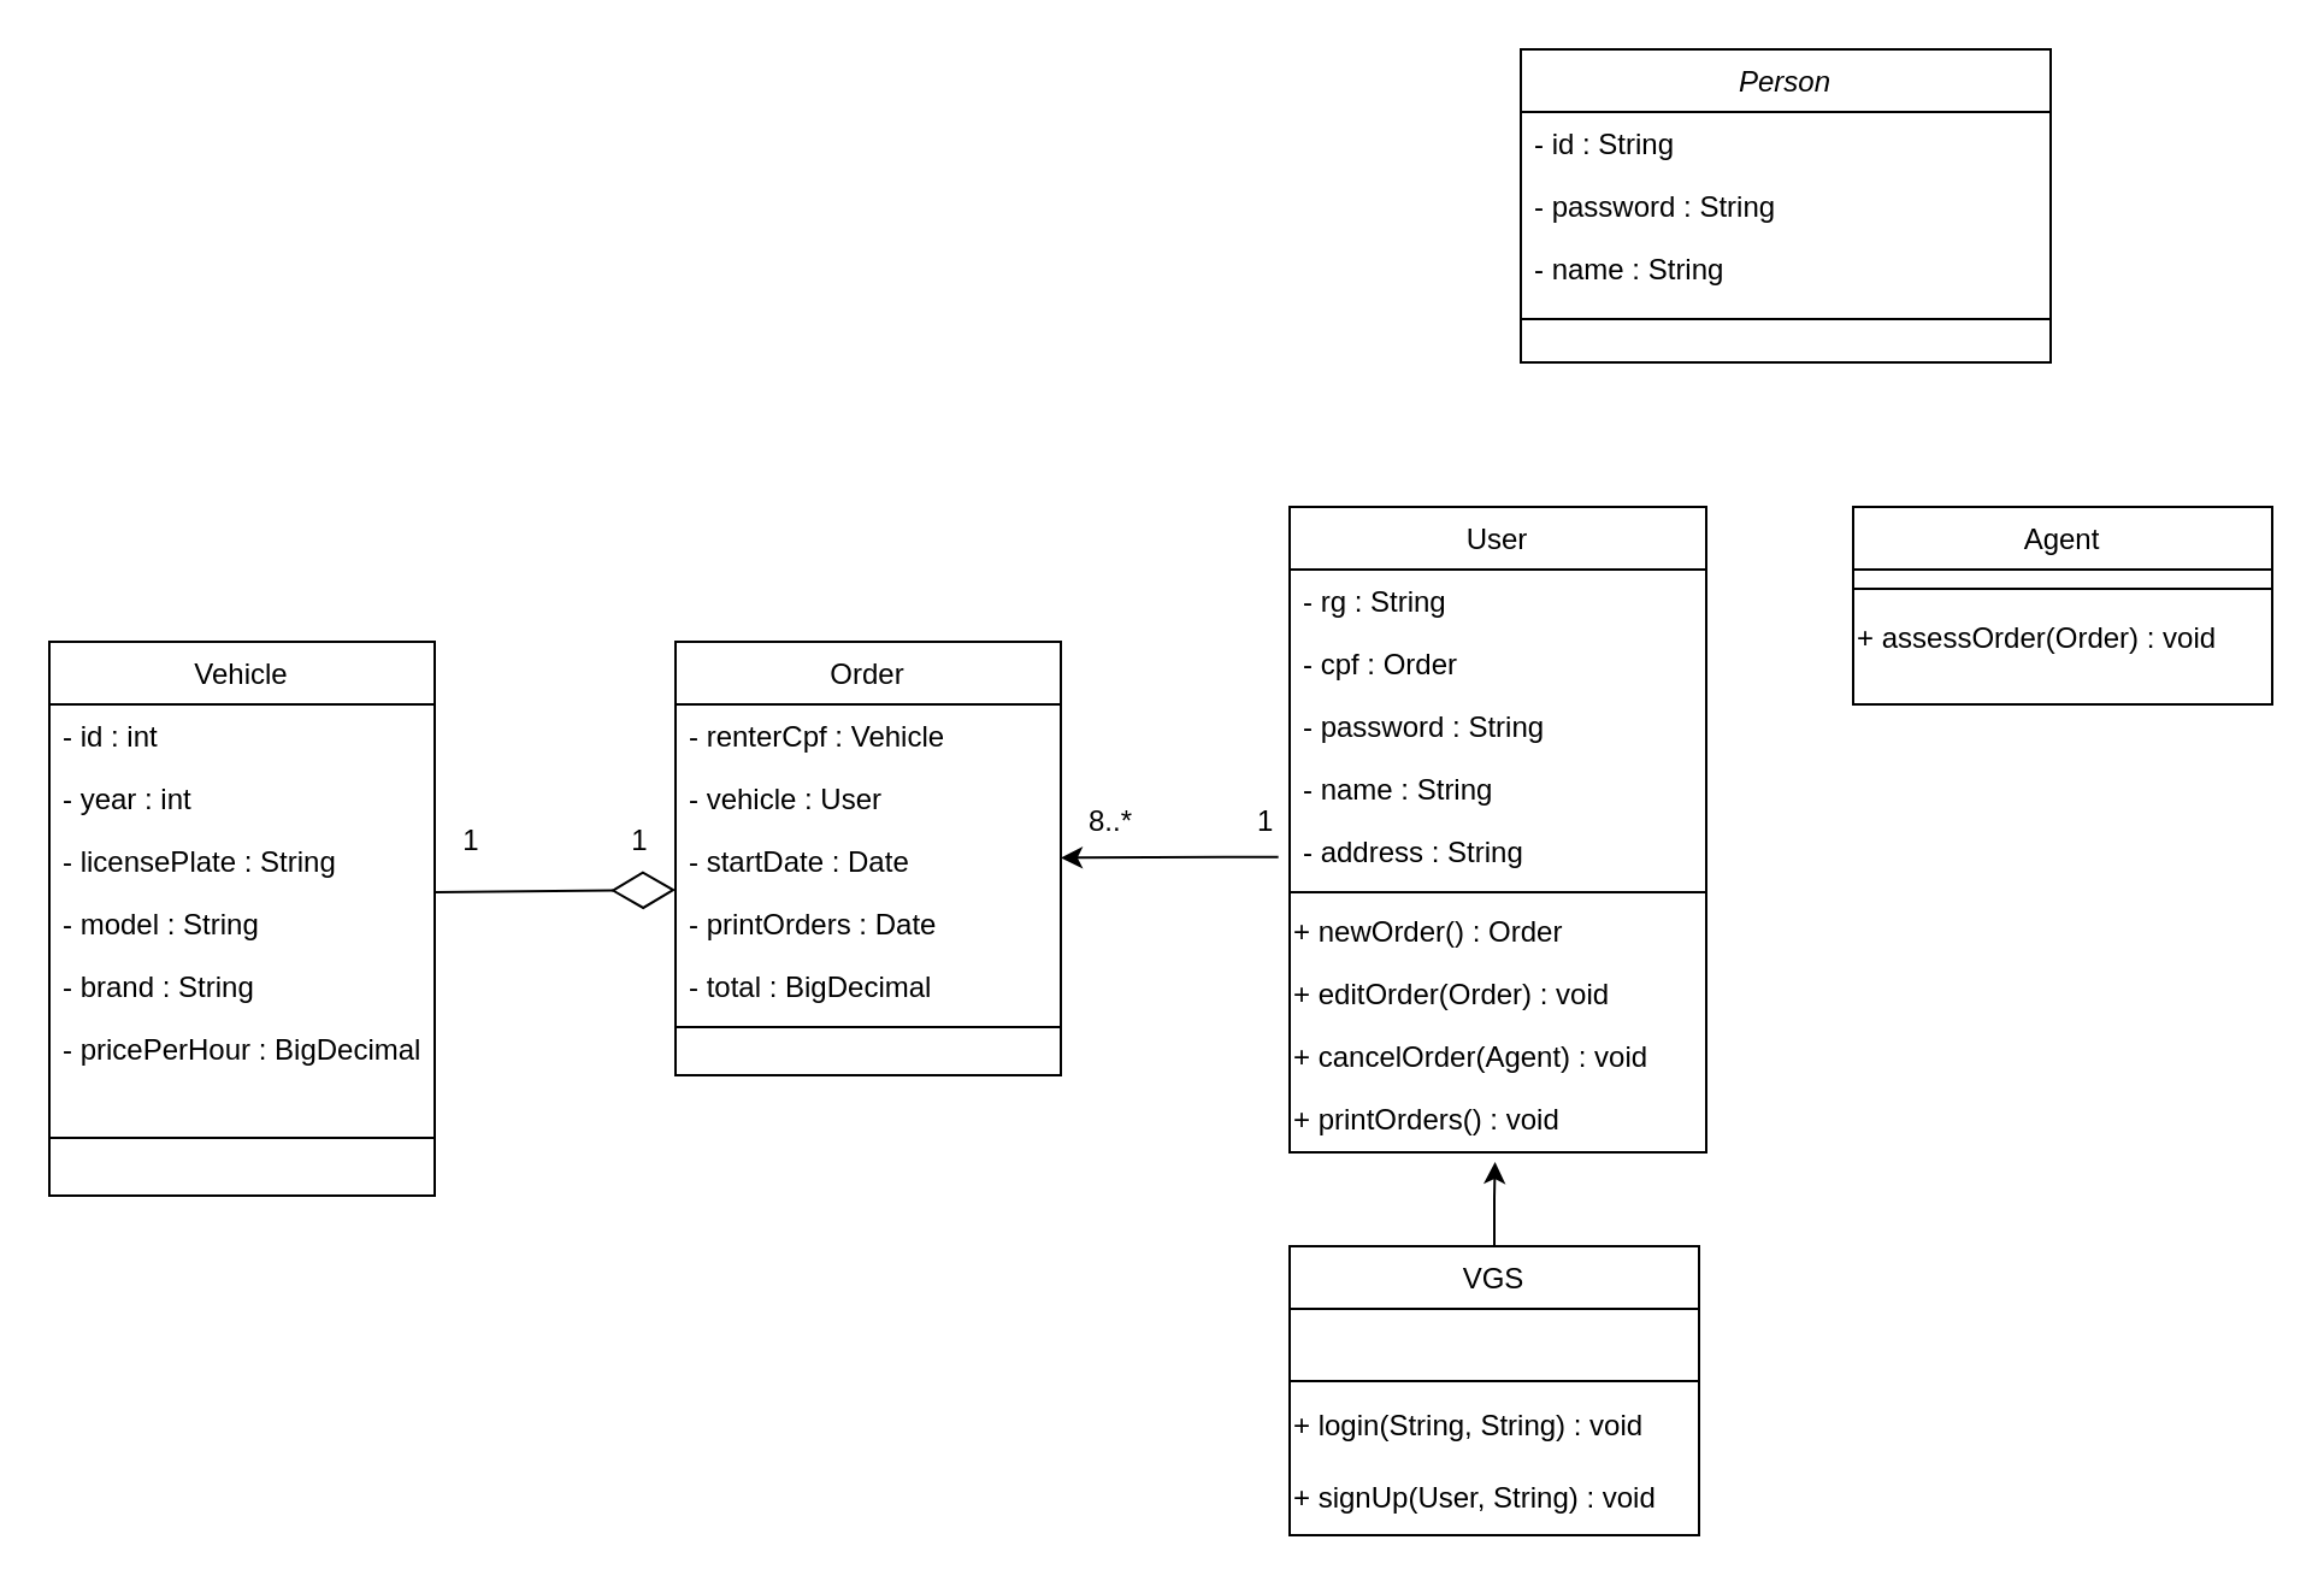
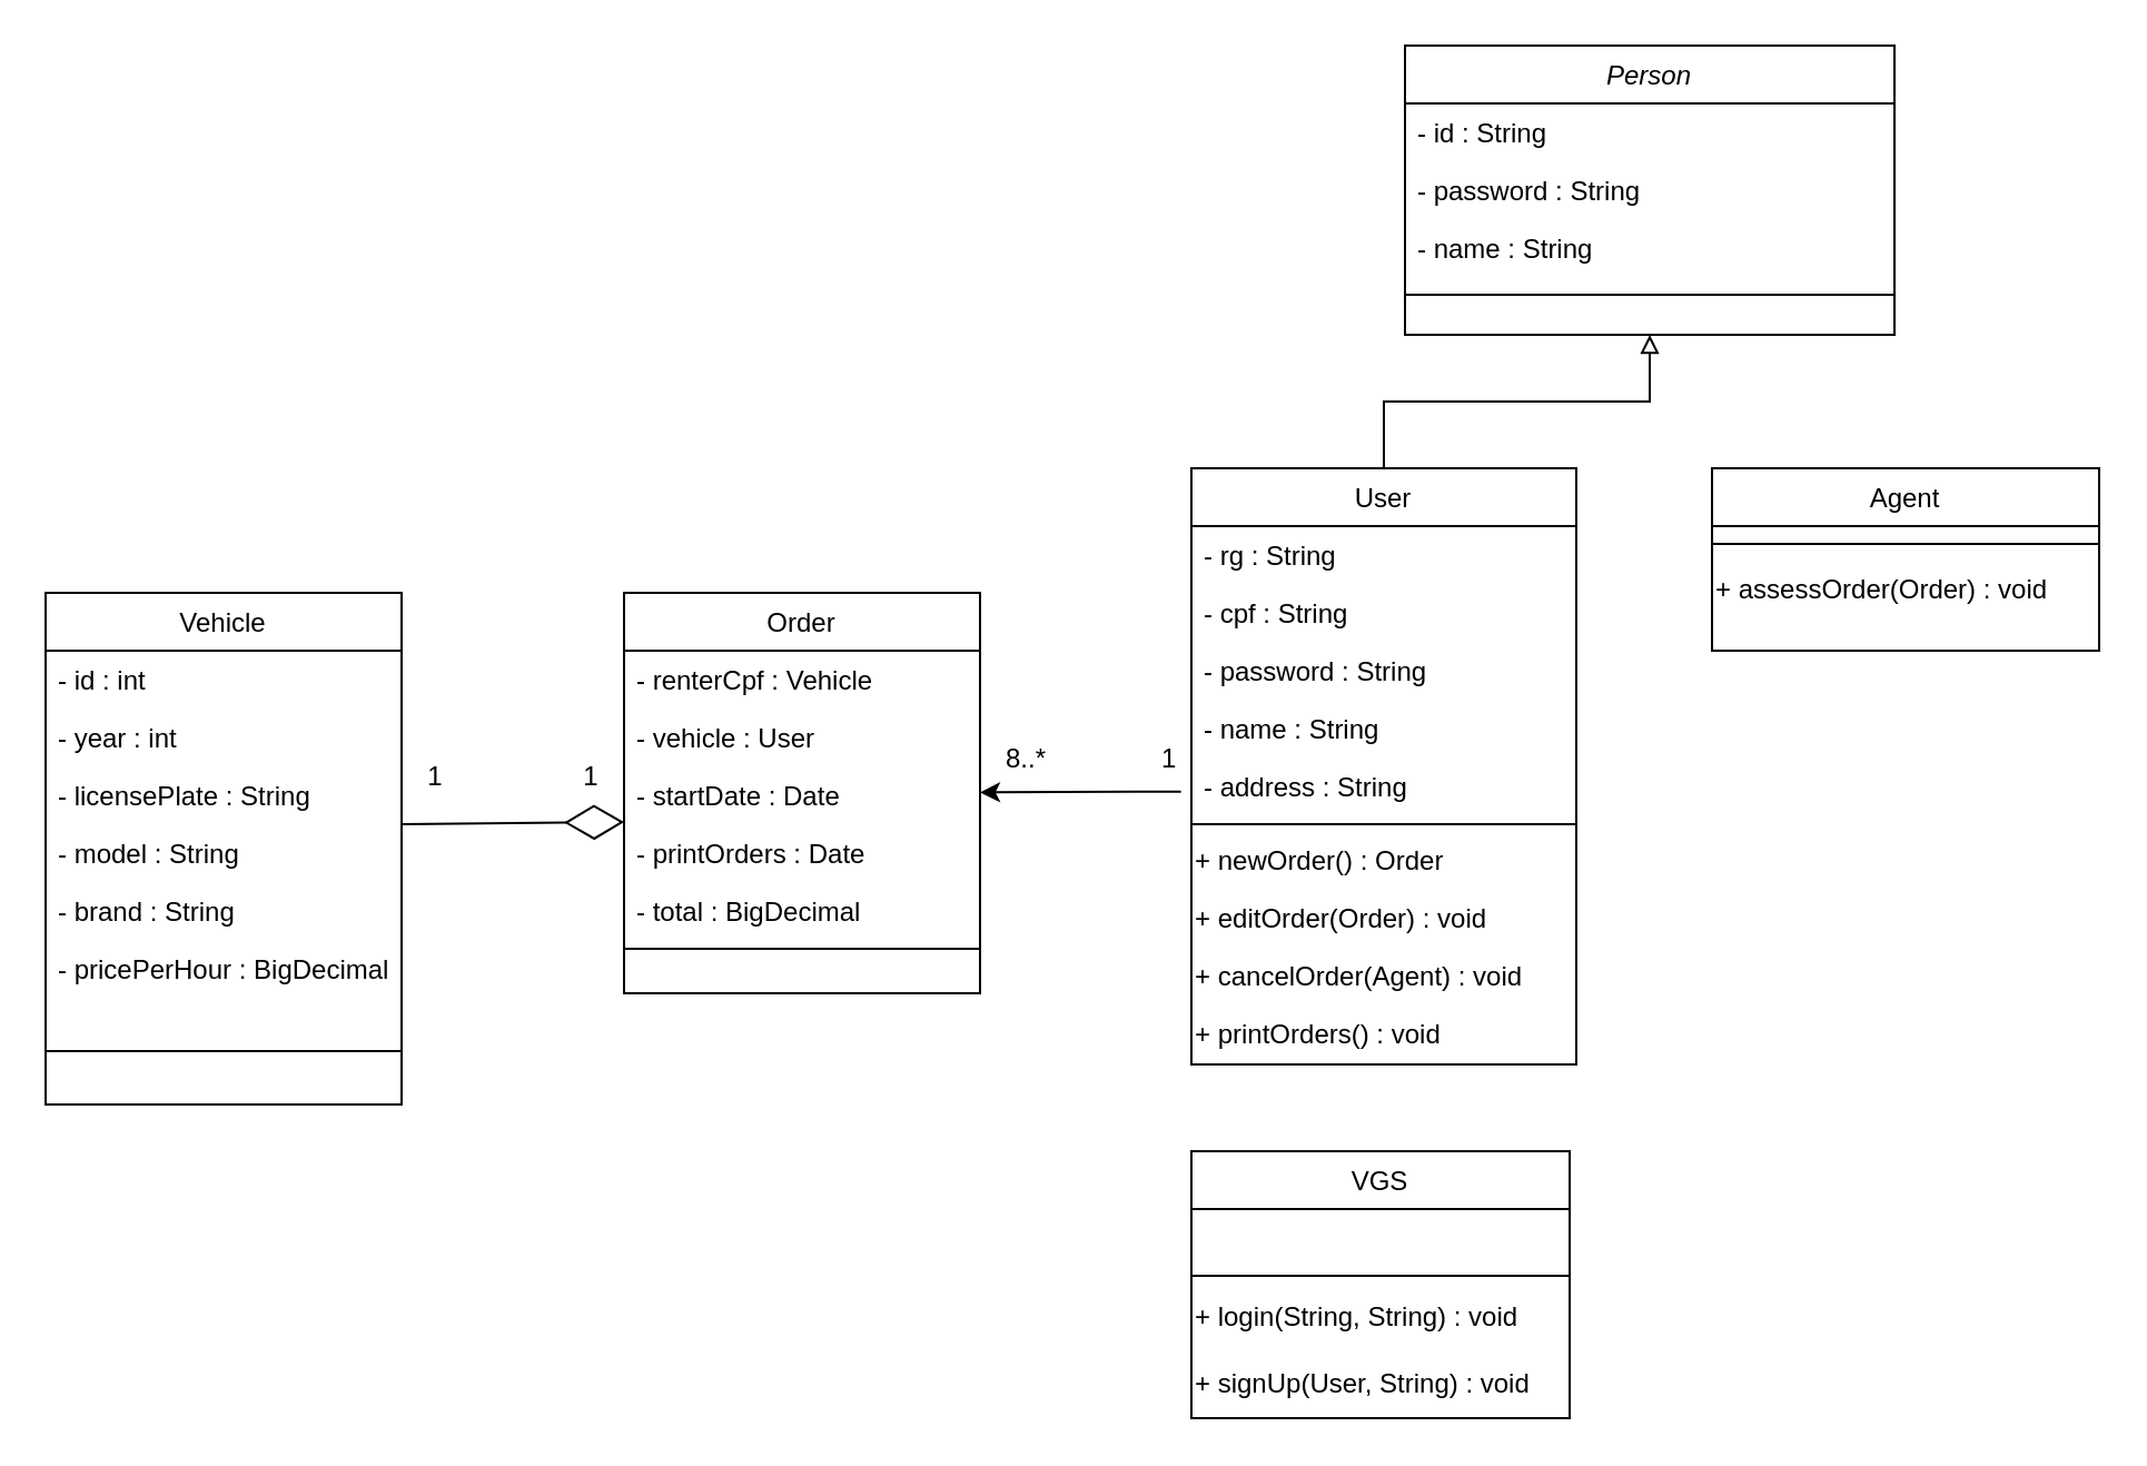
+ <mxCell id="35" style="edgeStyle=orthogonalEdgeStyle;rounded=0;orthogonalLoop=1;jettySize=auto;html=1;entryX=0.5;entryY=1;entryDx=0;entryDy=0;endArrow=block;endFill=0;" edge="1" parent="1" source="36" target="30"><mxGeometry relative="1" as="geometry" /></mxCell>
- <mxCell id="38" value="- cpf : Order" style="text;align=left;verticalAlign=top;spacingLeft=4;spacingRight=4;overflow=hidden;rotatable=0;points=[[0,0.5],[1,0.5]];portConstraint=eastwest;" vertex="1" parent="36"><mxGeometry y="52" width="173" height="26" as="geometry" /></mxCell>
+ <mxCell id="38" value="- cpf : String" style="text;align=left;verticalAlign=top;spacingLeft=4;spacingRight=4;overflow=hidden;rotatable=0;points=[[0,0.5],[1,0.5]];portConstraint=eastwest;" vertex="1" parent="36"><mxGeometry y="52" width="173" height="26" as="geometry" /></mxCell>
- <mxCell id="2" style="edgeStyle=orthogonalEdgeStyle;rounded=0;orthogonalLoop=1;jettySize=auto;html=1;entryX=0.493;entryY=1.154;entryDx=0;entryDy=0;entryPerimeter=0;" edge="1" parent="1" source="3" target="46"><mxGeometry relative="1" as="geometry"><mxPoint x="620" y="444" as="targetPoint" /></mxGeometry></mxCell>
